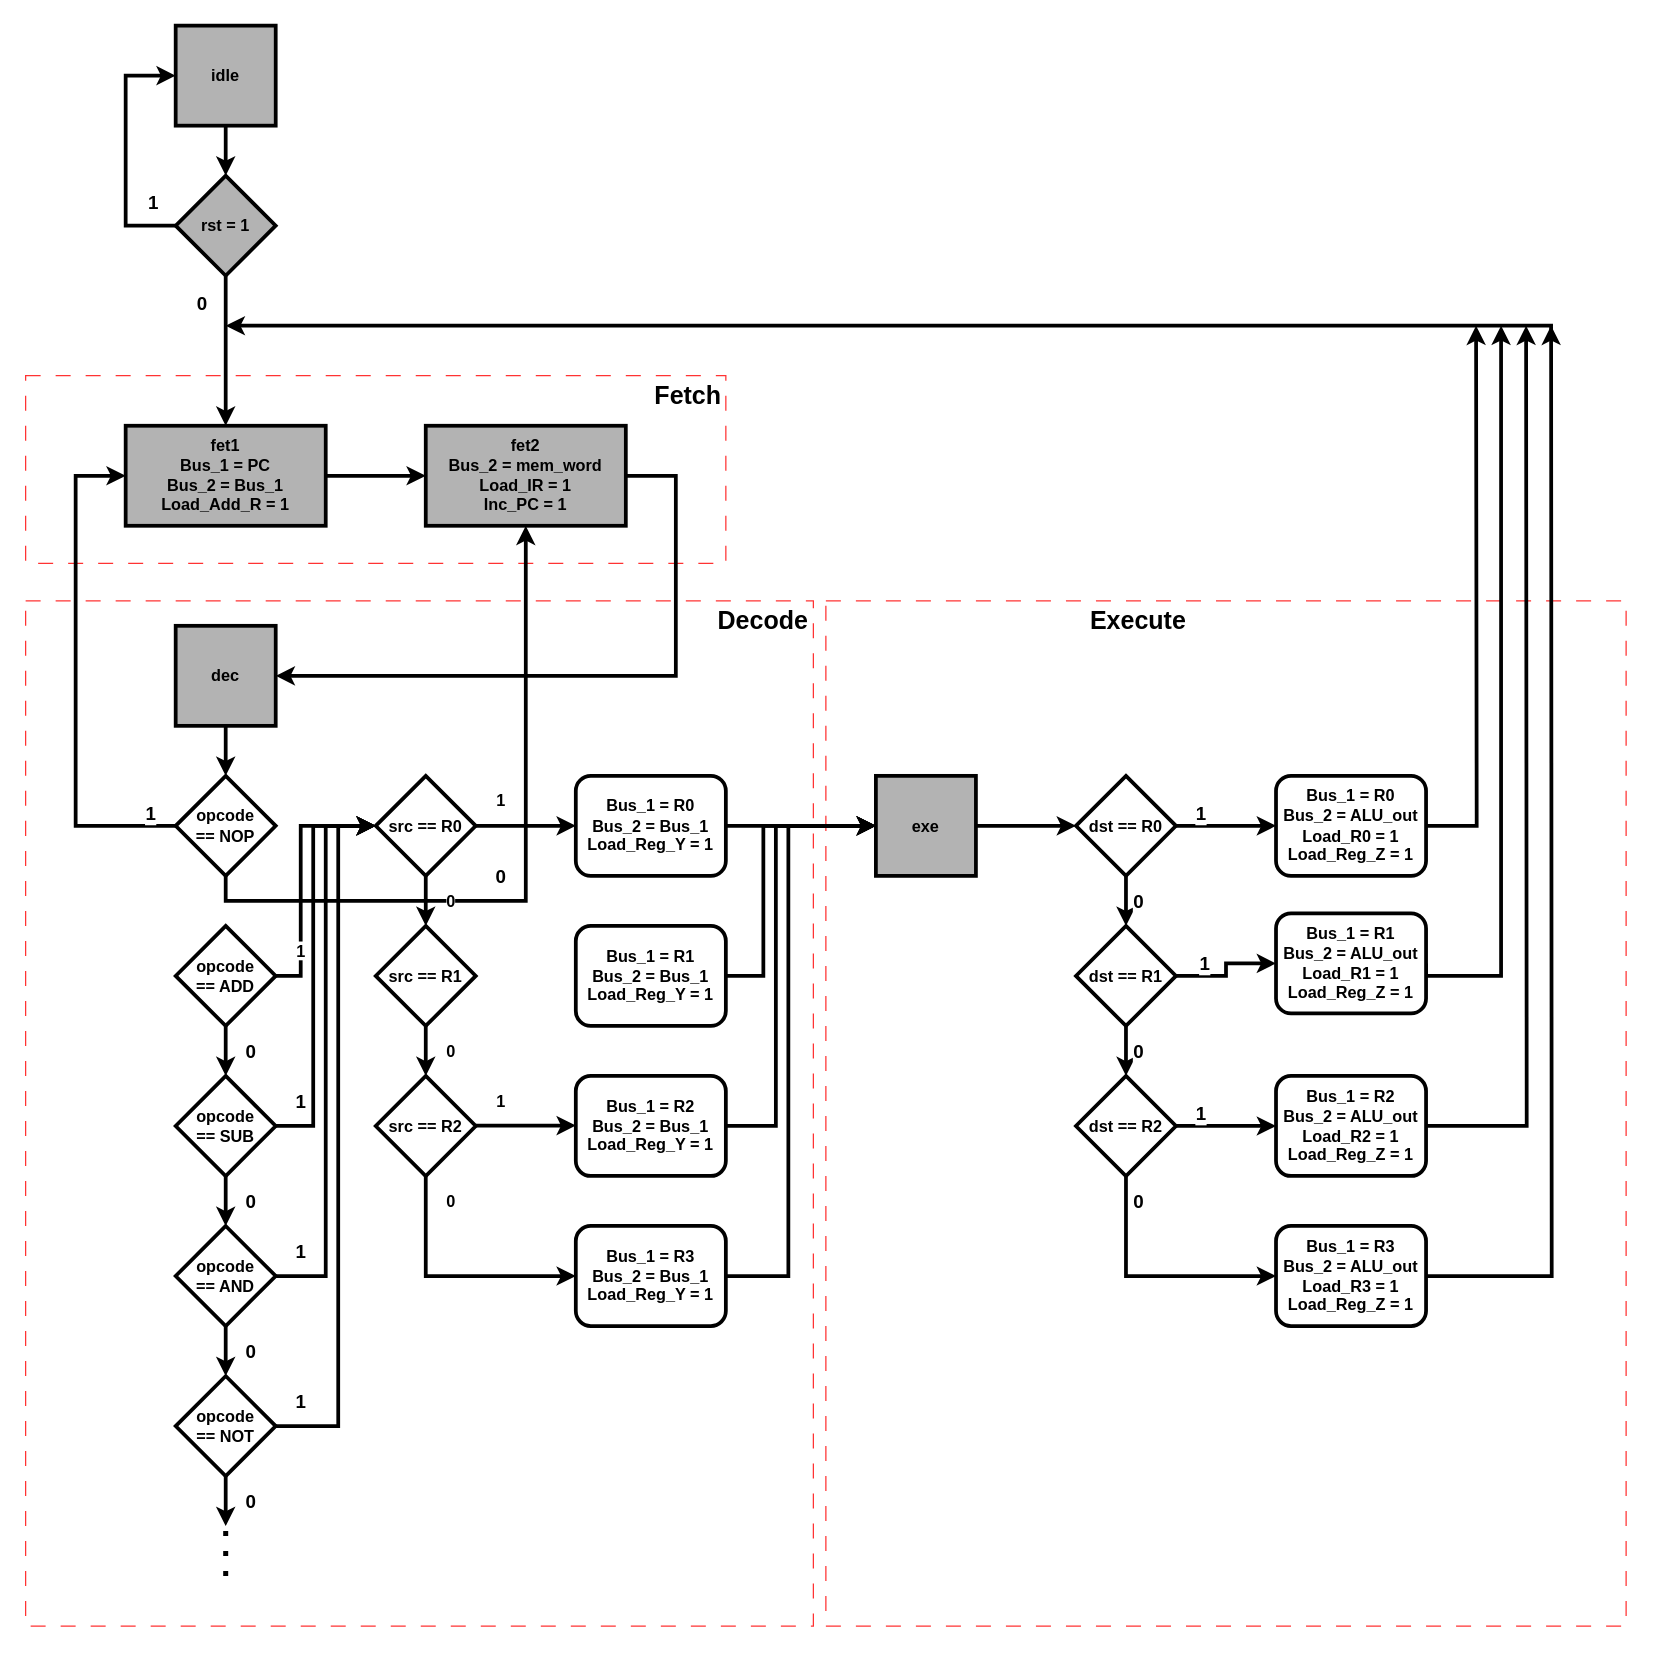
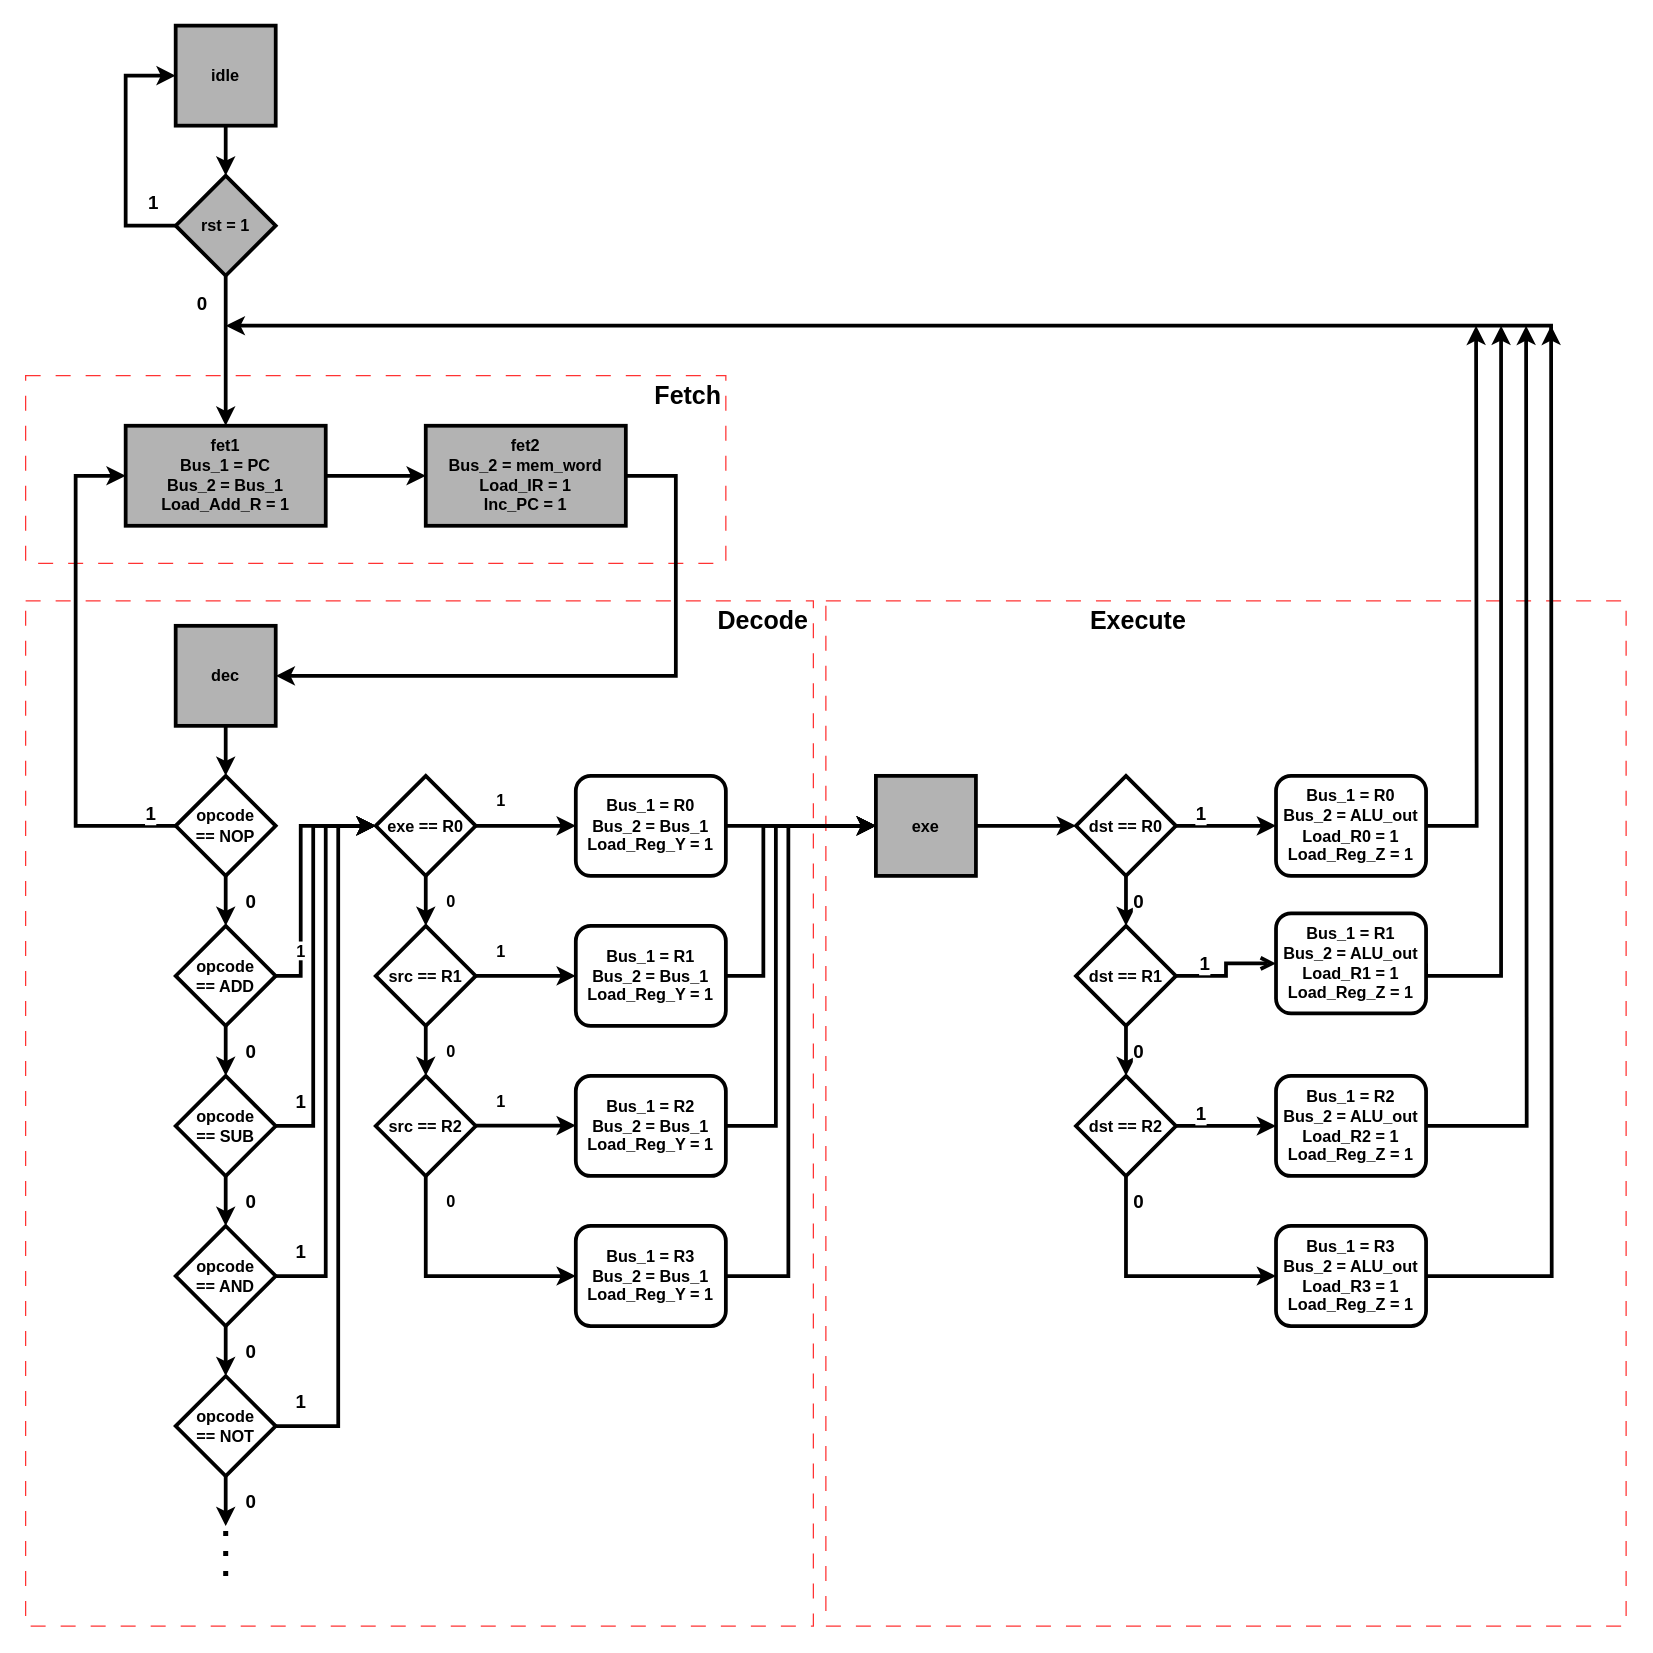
- <mxCell id="27" value="src == R0" style="rhombus;whiteSpace=wrap;html=1;strokeWidth=3;fontSize=13;fontStyle=1" parent="1" vertex="1"><mxGeometry x="300" y="620" width="80" height="80" as="geometry" /></mxCell>
+ <mxCell id="27" value="exe == R0" style="rhombus;whiteSpace=wrap;html=1;strokeWidth=3;fontSize=13;fontStyle=1" parent="1" vertex="1"><mxGeometry x="300" y="620" width="80" height="80" as="geometry" /></mxCell>
- <mxCell id="17" value="0" style="edgeStyle=orthogonalEdgeStyle;rounded=0;orthogonalLoop=1;jettySize=auto;html=1;exitX=0.5;exitY=1;exitDx=0;exitDy=0;strokeWidth=3;fontSize=15;fontStyle=1;" parent="1" source="18" target="10" edge="1"><mxGeometry y="20" relative="1" as="geometry"><mxPoint as="offset" /></mxGeometry></mxCell>
+ <mxCell id="17" value="0" style="edgeStyle=orthogonalEdgeStyle;rounded=0;orthogonalLoop=1;jettySize=auto;html=1;exitX=0.5;exitY=1;exitDx=0;exitDy=0;entryX=0.5;entryY=0;entryDx=0;entryDy=0;strokeWidth=3;fontSize=15;fontStyle=1" parent="1" source="18" target="16" edge="1"><mxGeometry y="20" relative="1" as="geometry"><mxPoint as="offset" /></mxGeometry></mxCell>
- <mxCell id="51" value="1" style="edgeStyle=orthogonalEdgeStyle;rounded=0;orthogonalLoop=1;jettySize=auto;html=1;entryX=0;entryY=0.5;entryDx=0;entryDy=0;strokeWidth=3;fontSize=15;fontStyle=1" parent="1" source="52" target="57" edge="1"><mxGeometry x="-0.5" y="10" relative="1" as="geometry"><mxPoint as="offset" /></mxGeometry></mxCell>
+ <mxCell id="51" value="1" style="edgeStyle=orthogonalEdgeStyle;rounded=0;orthogonalLoop=1;jettySize=auto;html=1;entryX=0;entryY=0.5;entryDx=0;entryDy=0;strokeWidth=3;fontSize=15;fontStyle=1;endArrow=open;" parent="1" source="52" target="57" edge="1"><mxGeometry x="-0.5" y="10" relative="1" as="geometry"><mxPoint as="offset" /></mxGeometry></mxCell>
+ <mxCell id="29" value="1" style="edgeStyle=orthogonalEdgeStyle;rounded=0;orthogonalLoop=1;jettySize=auto;html=1;exitX=1;exitY=0.5;exitDx=0;exitDy=0;entryX=0;entryY=0.5;entryDx=0;entryDy=0;strokeWidth=3;fontSize=13;fontStyle=1" parent="1" source="30" target="37" edge="1"><mxGeometry x="-0.5" y="20" relative="1" as="geometry"><mxPoint as="offset" /></mxGeometry></mxCell>
